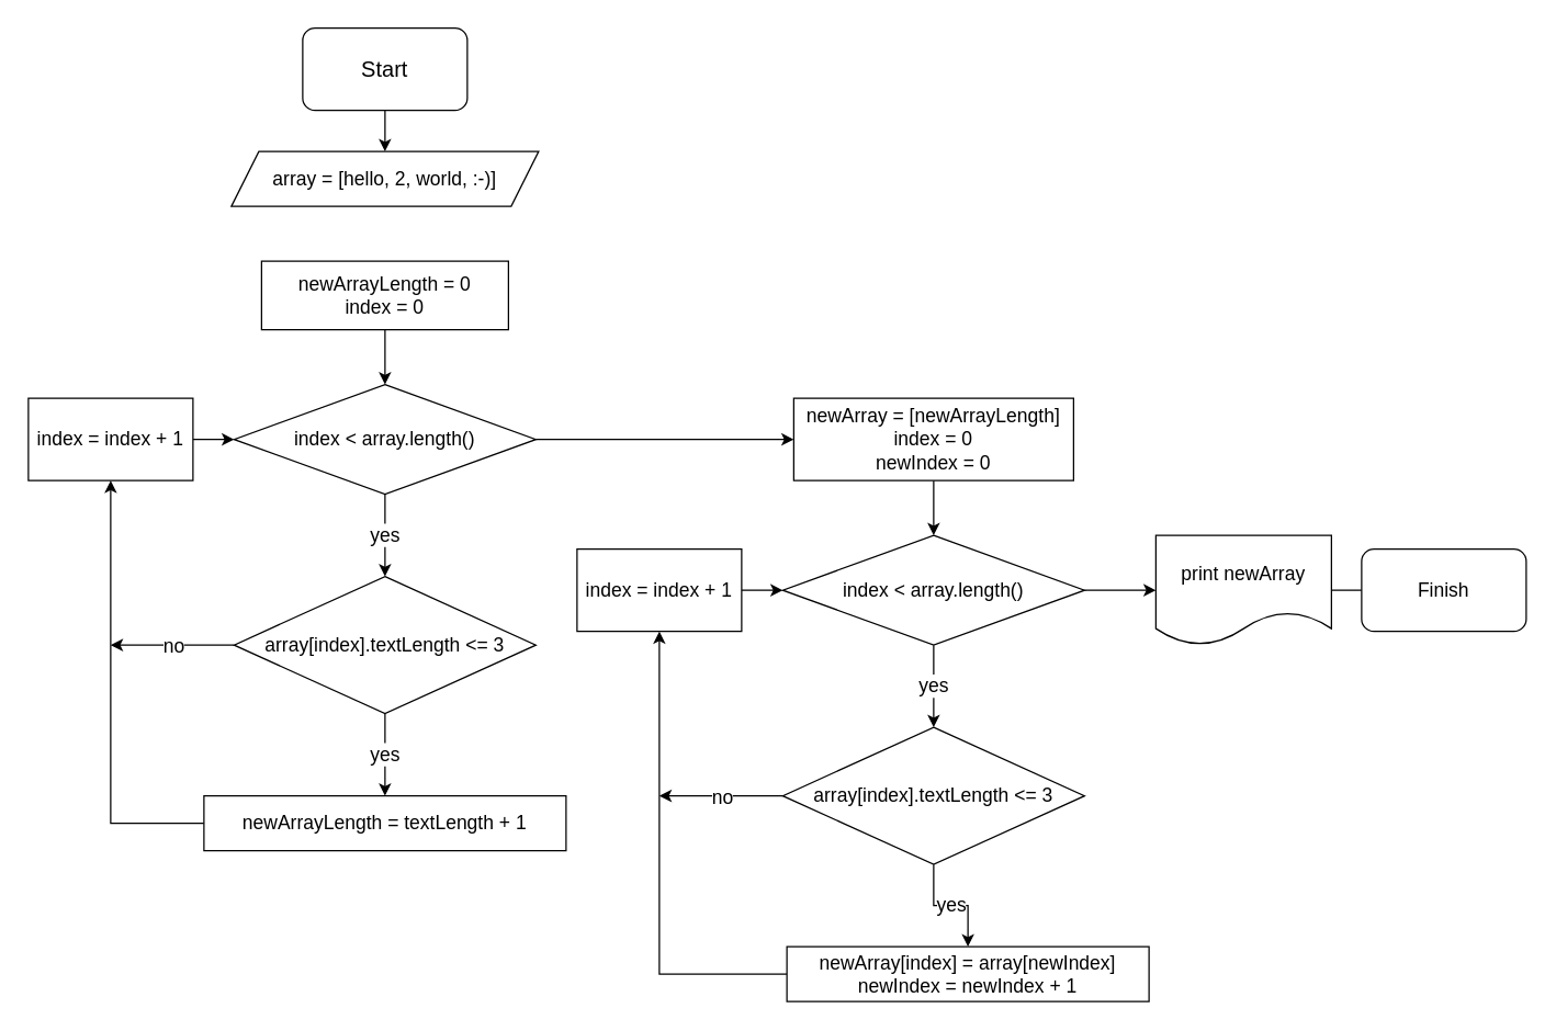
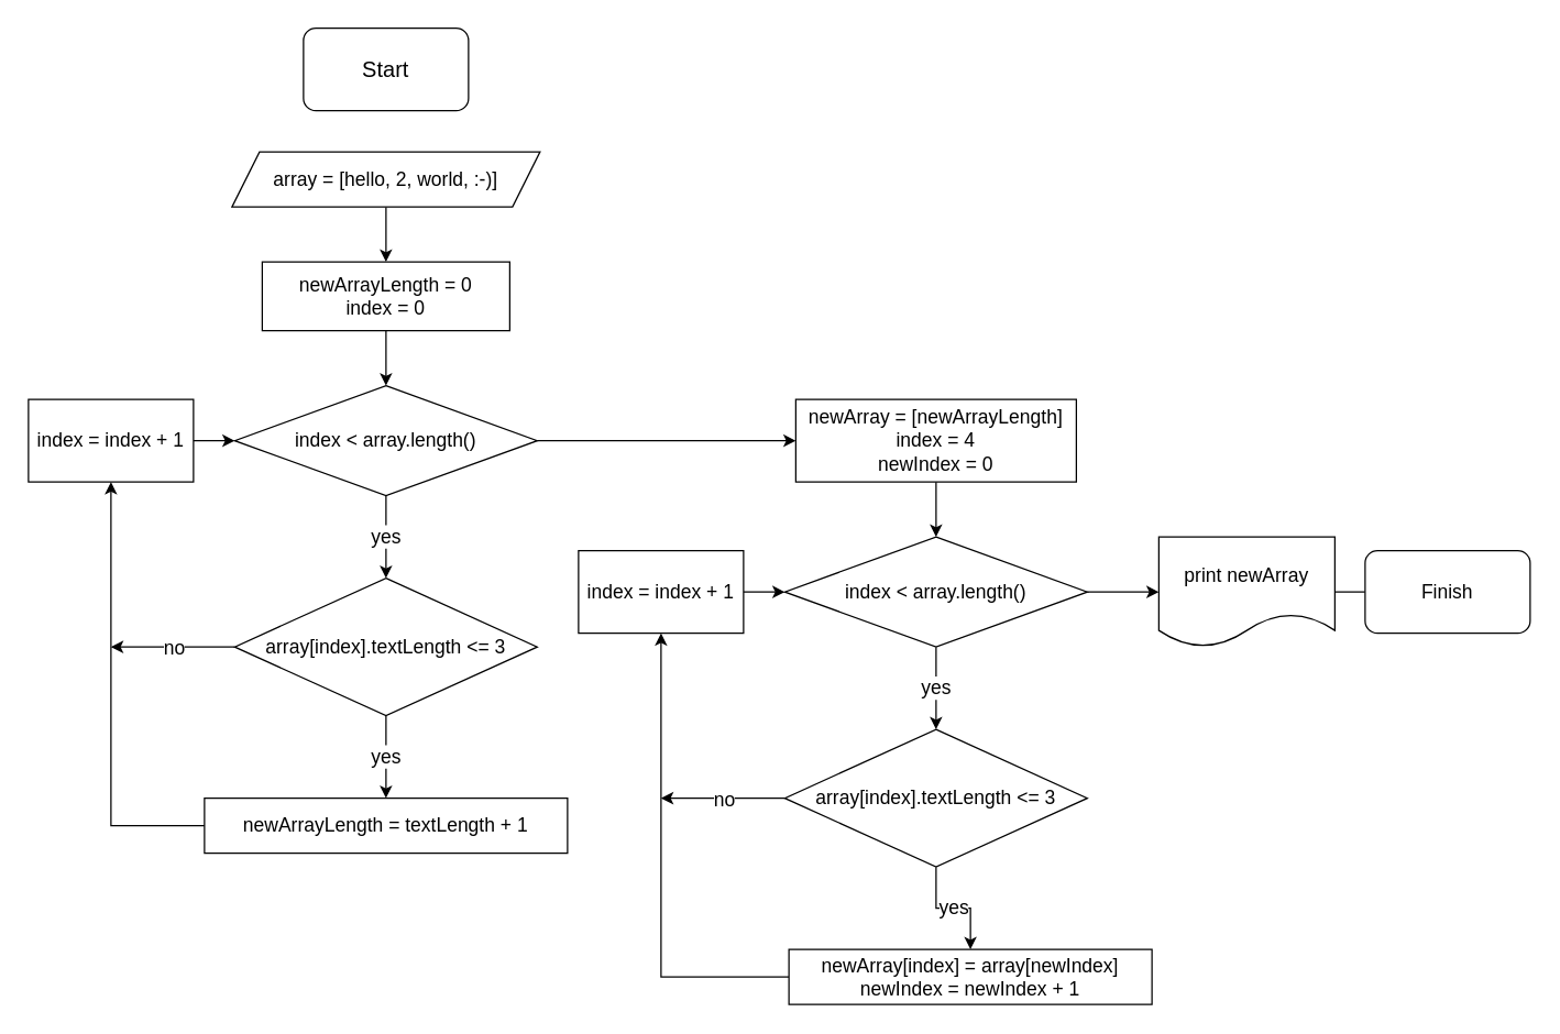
- <mxCell id="2" value="" style="edgeStyle=orthogonalEdgeStyle;rounded=0;orthogonalLoop=1;jettySize=auto;html=1;" parent="1" source="3" target="5" edge="1"><mxGeometry relative="1" as="geometry" /></mxCell>
+ <mxCell id="4" value="" style="edgeStyle=orthogonalEdgeStyle;rounded=0;orthogonalLoop=1;jettySize=auto;html=1;" parent="1" source="5" target="7" edge="1"><mxGeometry relative="1" as="geometry" /></mxCell>
- <mxCell id="32" value="newArray = [newArrayLength]&lt;br&gt;index = 0&lt;br&gt;newIndex = 0" style="rounded=0;whiteSpace=wrap;html=1;fontSize=14;" parent="1" vertex="1"><mxGeometry x="578" y="290" width="204" height="60" as="geometry" /></mxCell>
+ <mxCell id="32" value="newArray = [newArrayLength]&lt;br&gt;index = 4&lt;br&gt;newIndex = 0" style="rounded=0;whiteSpace=wrap;html=1;fontSize=14;" parent="1" vertex="1"><mxGeometry x="578" y="290" width="204" height="60" as="geometry" /></mxCell>
